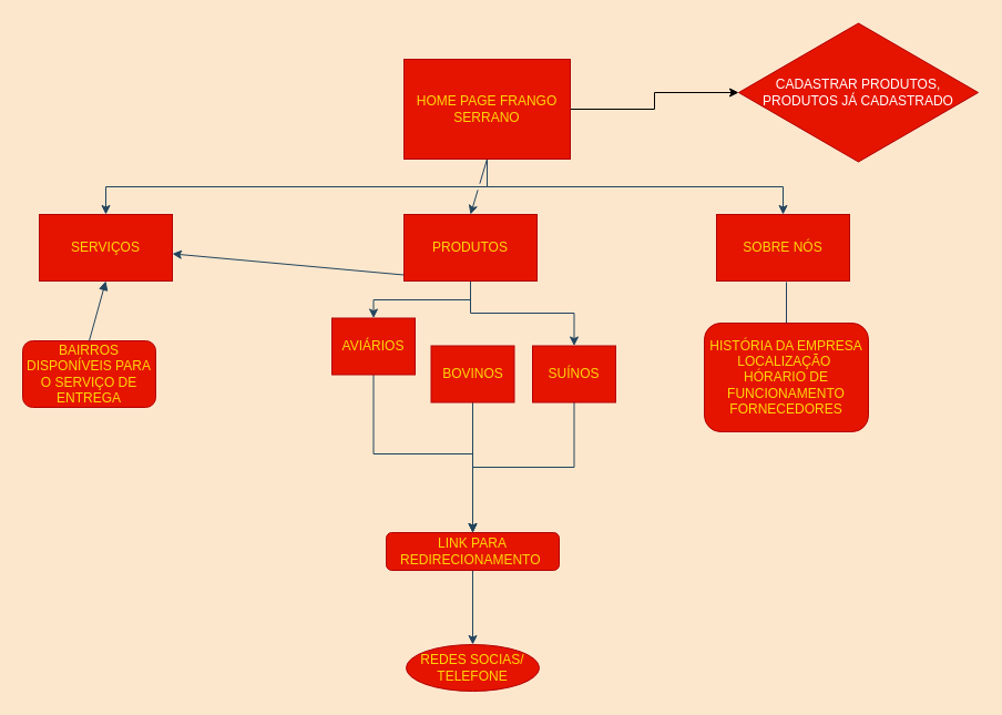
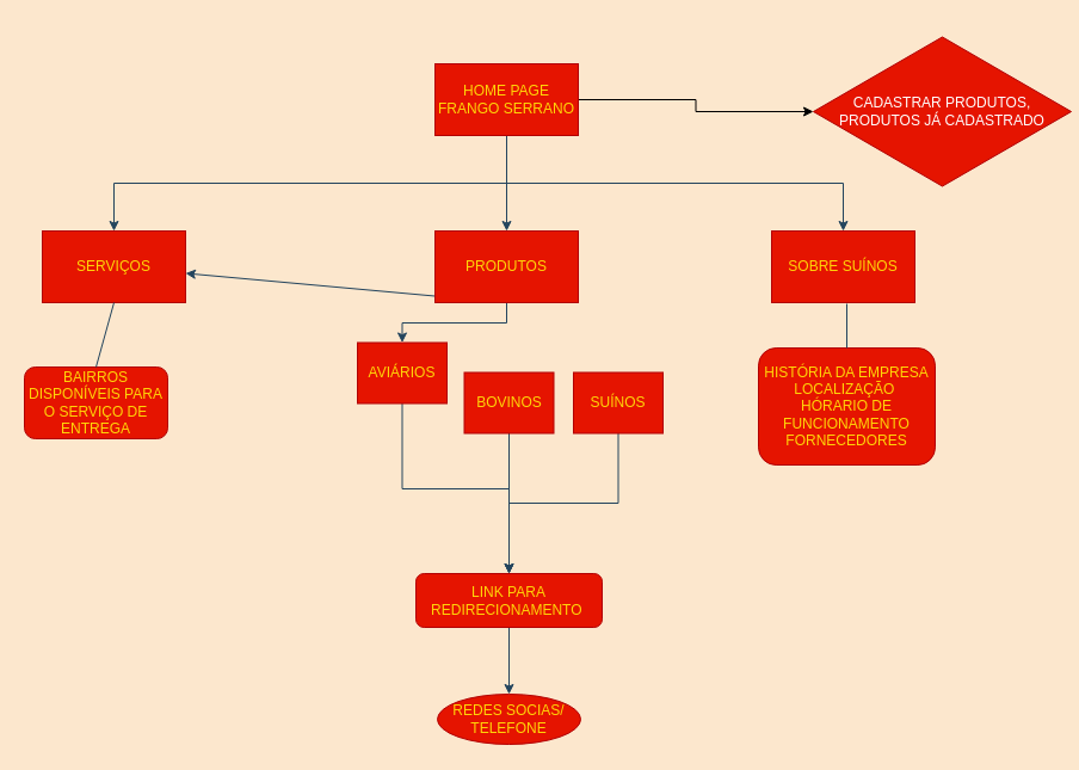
- <mxCell id="27" value="CADASTRAR PRODUTOS, PRODUTOS JÁ CADASTRADO" style="rhombus;whiteSpace=wrap;html=1;fillColor=#e51400;strokeColor=#B20000;fontColor=#ffffff;rounded=0;strokeWidth=1;" vertex="1" parent="1"><mxGeometry x="666" y="20.5" width="216" height="125" as="geometry" /></mxCell>
+ <mxCell id="27" value="CADASTRAR PRODUTOS, PRODUTOS JÁ CADASTRADO" style="rhombus;whiteSpace=wrap;html=1;fillColor=#e51400;strokeColor=#B20000;fontColor=#ffffff;rounded=0;strokeWidth=1;" vertex="1" parent="1"><mxGeometry x="681" y="30.5" width="216" height="125" as="geometry" /></mxCell>
- <mxCell id="6" value="&lt;font color=&quot;#ffd608&quot;&gt;HOME PAGE FRANGO SERRANO&lt;/font&gt;" style="rounded=0;whiteSpace=wrap;html=1;strokeColor=#B20000;strokeWidth=1;fillColor=#e51400;fontColor=#ffffff;" parent="1" vertex="1"><mxGeometry x="364" y="53" width="150" height="90" as="geometry" /></mxCell>
+ <mxCell id="6" value="&lt;font color=&quot;#ffd608&quot;&gt;HOME PAGE FRANGO SERRANO&lt;/font&gt;" style="rounded=0;whiteSpace=wrap;html=1;strokeColor=#B20000;strokeWidth=1;fillColor=#e51400;fontColor=#ffffff;" parent="1" vertex="1"><mxGeometry x="364" y="53" width="120" height="60" as="geometry" /></mxCell>
- <mxCell id="12" value="&lt;font color=&quot;#ffd608&quot;&gt;SOBRE NÓS&lt;/font&gt;" style="rounded=0;whiteSpace=wrap;html=1;strokeColor=#B20000;strokeWidth=1;fillColor=#e51400;fontColor=#ffffff;" parent="1" vertex="1"><mxGeometry x="646" y="193" width="120" height="60" as="geometry" /></mxCell>
+ <mxCell id="12" value="&lt;font color=&quot;#ffd608&quot;&gt;SOBRE SUÍNOS&lt;/font&gt;" style="rounded=0;whiteSpace=wrap;html=1;strokeColor=#B20000;strokeWidth=1;fillColor=#e51400;fontColor=#ffffff;" parent="1" vertex="1"><mxGeometry x="646" y="193" width="120" height="60" as="geometry" /></mxCell>
- <mxCell id="14" value="" style="endArrow=block;html=1;rounded=0;elbow=vertical;jumpStyle=gap;exitX=0.5;exitY=0;exitDx=0;exitDy=0;entryX=0.5;entryY=1;entryDx=0;entryDy=0;labelBackgroundColor=#FCE7CD;strokeColor=#23445D;" parent="1" source="13" target="11" edge="1"><mxGeometry width="50" height="50" relative="1" as="geometry"><mxPoint x="171" y="303" as="sourcePoint" /><mxPoint x="217" y="251" as="targetPoint" /></mxGeometry></mxCell>
+ <mxCell id="14" value="" style="endArrow=none;html=1;rounded=0;elbow=vertical;jumpStyle=gap;exitX=0.5;exitY=0;exitDx=0;exitDy=0;entryX=0.5;entryY=1;entryDx=0;entryDy=0;labelBackgroundColor=#FCE7CD;strokeColor=#23445D;" parent="1" source="13" target="11" edge="1"><mxGeometry width="50" height="50" relative="1" as="geometry"><mxPoint x="171" y="303" as="sourcePoint" /><mxPoint x="217" y="251" as="targetPoint" /></mxGeometry></mxCell>
- <mxCell id="8" style="edgeStyle=elbowEdgeStyle;rounded=0;jumpStyle=gap;orthogonalLoop=1;jettySize=auto;elbow=vertical;html=1;exitX=0.5;exitY=1;exitDx=0;exitDy=0;labelBackgroundColor=#FCE7CD;strokeColor=#23445D;" parent="1" source="10" target="20" edge="1"><mxGeometry relative="1" as="geometry" /></mxCell>
- <mxCell id="25" value="&lt;font color=&quot;#ffd608&quot;&gt;LINK PARA REDIRECIONAMENTO&amp;nbsp;&lt;/font&gt;" style="rounded=1;whiteSpace=wrap;html=1;fontFamily=Helvetica;fontSize=12;fontColor=#ffffff;strokeColor=#B20000;strokeWidth=1;fillColor=#e51400;" parent="1" vertex="1"><mxGeometry x="348" y="480" width="156" height="34" as="geometry" /></mxCell>
+ <mxCell id="25" value="&lt;font color=&quot;#ffd608&quot;&gt;LINK PARA REDIRECIONAMENTO&amp;nbsp;&lt;/font&gt;" style="rounded=1;whiteSpace=wrap;html=1;fontFamily=Helvetica;fontSize=12;fontColor=#ffffff;strokeColor=#B20000;strokeWidth=1;fillColor=#e51400;" parent="1" vertex="1"><mxGeometry x="348" y="480" width="156" height="45" as="geometry" /></mxCell>
